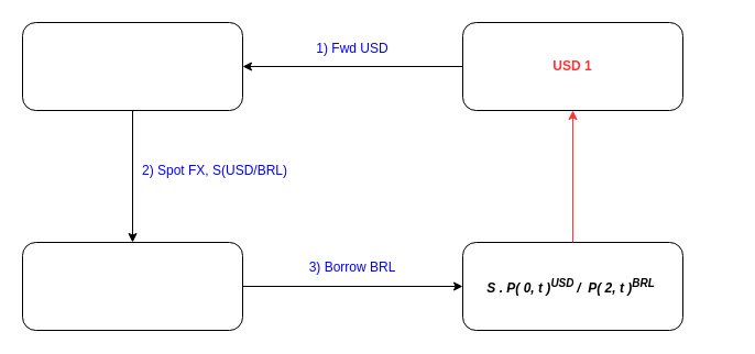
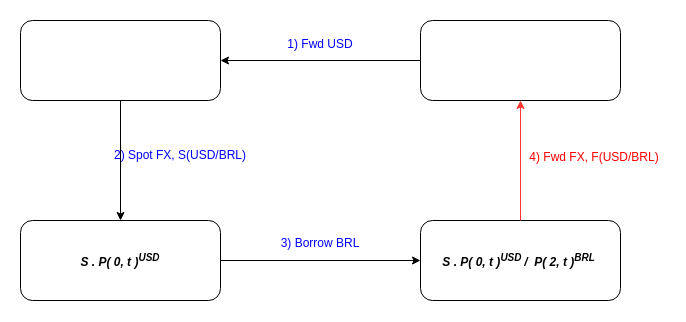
- <mxCell id="6" value="&lt;font style=&quot;color: rgb(255, 51, 51);&quot;&gt;&lt;b&gt;USD 1&lt;/b&gt;&lt;/font&gt;" style="text;html=1;align=center;verticalAlign=middle;whiteSpace=wrap;rounded=0;" vertex="1" parent="1"><mxGeometry x="460" y="45" width="120" height="30" as="geometry" /></mxCell>
- <mxCell id="15" value="&lt;font style=&quot;color: rgb(0, 0, 255);&quot;&gt;2) Spot FX, S(USD/BRL)&lt;/font&gt;" style="text;html=1;align=center;verticalAlign=middle;whiteSpace=wrap;rounded=0;" vertex="1" parent="1"><mxGeometry x="125" y="140" width="140" height="30" as="geometry" /></mxCell>
+ <mxCell id="15" value="&lt;font style=&quot;color: rgb(0, 0, 255);&quot;&gt;2) Spot FX, S(USD/BRL)&lt;/font&gt;" style="text;html=1;align=center;verticalAlign=middle;whiteSpace=wrap;rounded=0;" vertex="1" parent="1"><mxGeometry x="110" y="140" width="140" height="30" as="geometry" /></mxCell>
+ <mxCell id="16" value="&lt;font style=&quot;color: rgb(255, 0, 0);&quot;&gt;4) Fwd FX, F(USD/BRL)&lt;/font&gt;" style="text;html=1;align=center;verticalAlign=middle;whiteSpace=wrap;rounded=0;" vertex="1" parent="1"><mxGeometry x="524" y="142" width="140" height="30" as="geometry" /></mxCell>
+ <mxCell id="7" value="&lt;b&gt;&lt;i&gt;S . P( 0, t )&lt;sup&gt;USD&lt;/sup&gt;&lt;/i&gt;&lt;/b&gt;" style="text;html=1;align=center;verticalAlign=middle;whiteSpace=wrap;rounded=0;" vertex="1" parent="1"><mxGeometry x="60" y="245" width="120" height="30" as="geometry" /></mxCell>
